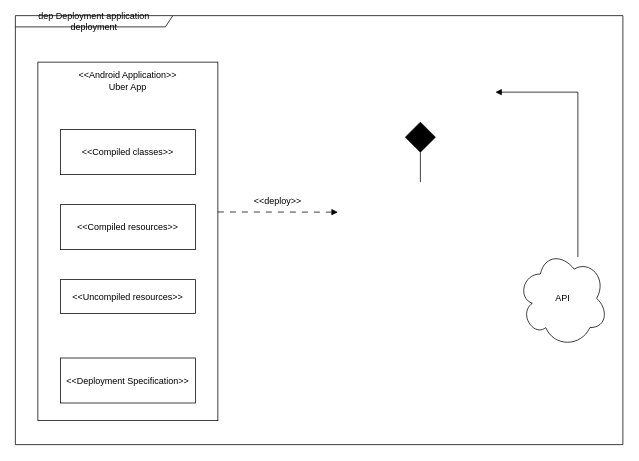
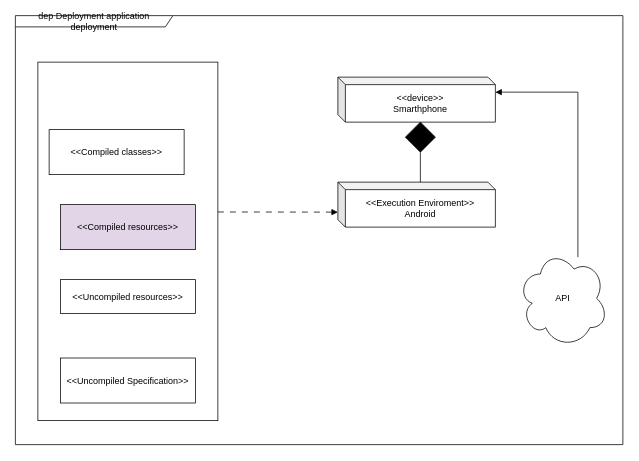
- <mxCell id="8" value="&amp;lt;&amp;lt;Android Application&amp;gt;&amp;gt; Uber App" style="text;html=1;strokeColor=none;fillColor=none;align=center;verticalAlign=middle;whiteSpace=wrap;rounded=0;" vertex="1" parent="2"><mxGeometry x="80" y="72" width="140" height="30" as="geometry" /></mxCell>
+ <mxCell id="9" value="&amp;lt;&amp;lt;device&amp;gt;&amp;gt;&lt;br&gt;Smarthphone" style="shape=cube;whiteSpace=wrap;html=1;boundedLbl=1;backgroundOutline=1;darkOpacity=0.05;darkOpacity2=0.1;size=10;" vertex="1" parent="2"><mxGeometry x="430" y="82" width="210" height="60" as="geometry" /></mxCell>
- <mxCell id="4" value="&amp;lt;&amp;lt;Compiled classes&amp;gt;&amp;gt;" style="rounded=0;whiteSpace=wrap;html=1;" vertex="1" parent="2"><mxGeometry x="60" y="152" width="180" height="60" as="geometry" /></mxCell>
+ <mxCell id="4" value="&amp;lt;&amp;lt;Compiled classes&amp;gt;&amp;gt;" style="rounded=0;whiteSpace=wrap;html=1;" vertex="1" parent="2"><mxGeometry x="45" y="152" width="180" height="60" as="geometry" /></mxCell>
- <mxCell id="14" value="&amp;lt;&amp;lt;deploy&amp;gt;&amp;gt;" style="text;html=1;strokeColor=none;fillColor=none;align=center;verticalAlign=middle;whiteSpace=wrap;rounded=0;" vertex="1" parent="2"><mxGeometry x="320" y="232" width="60" height="30" as="geometry" /></mxCell>
+ <mxCell id="10" value="&amp;lt;&amp;lt;Execution Enviroment&amp;gt;&amp;gt;&lt;br&gt;Android" style="shape=cube;whiteSpace=wrap;html=1;boundedLbl=1;backgroundOutline=1;darkOpacity=0.05;darkOpacity2=0.1;size=10;" vertex="1" parent="2"><mxGeometry x="430" y="222" width="210" height="60" as="geometry" /></mxCell>
- <mxCell id="5" value="&amp;lt;&amp;lt;Compiled resources&amp;gt;&amp;gt;" style="rounded=0;whiteSpace=wrap;html=1;" vertex="1" parent="2"><mxGeometry x="60" y="252" width="180" height="60" as="geometry" /></mxCell>
+ <mxCell id="5" value="&amp;lt;&amp;lt;Compiled resources&amp;gt;&amp;gt;" style="rounded=0;whiteSpace=wrap;html=1;fillColor=#e1d5e7;" vertex="1" parent="2"><mxGeometry x="60" y="252" width="180" height="60" as="geometry" /></mxCell>
- <mxCell id="7" value="&amp;lt;&amp;lt;Deployment Specification&amp;gt;&amp;gt;" style="rounded=0;whiteSpace=wrap;html=1;" vertex="1" parent="2"><mxGeometry x="60" y="456.5" width="180" height="60" as="geometry" /></mxCell>
+ <mxCell id="7" value="&amp;lt;&amp;lt;Uncompiled Specification&amp;gt;&amp;gt;" style="rounded=0;whiteSpace=wrap;html=1;" vertex="1" parent="2"><mxGeometry x="60" y="456.5" width="180" height="60" as="geometry" /></mxCell>
